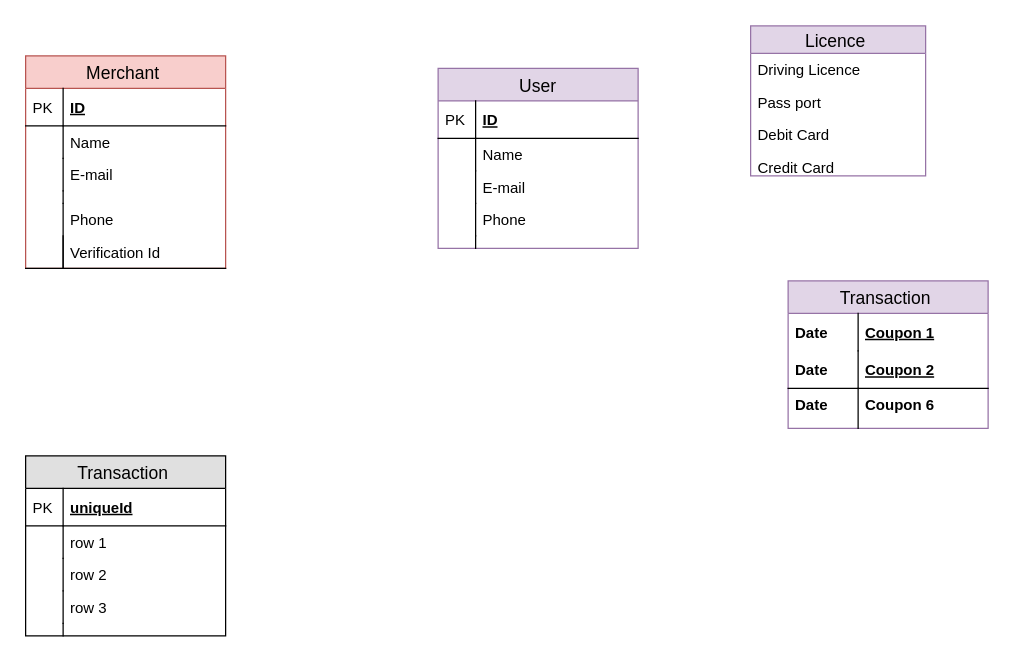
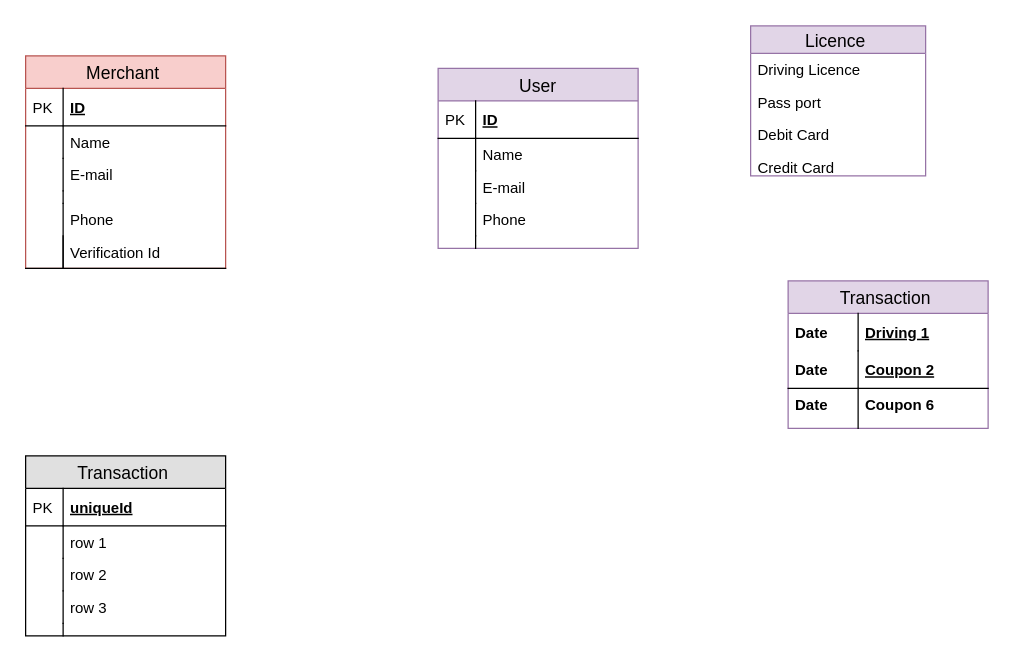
- <mxCell id="32" value="Coupon 1" style="shape=partialRectangle;top=0;left=0;right=0;bottom=0;align=left;verticalAlign=middle;fillColor=none;spacingLeft=60;spacingRight=4;overflow=hidden;rotatable=0;points=[[0,0.5],[1,0.5]];portConstraint=eastwest;dropTarget=0;fontStyle=5;fontSize=12;" vertex="1" parent="31"><mxGeometry y="26" width="160" height="30" as="geometry" /></mxCell>
+ <mxCell id="32" value="Driving 1" style="shape=partialRectangle;top=0;left=0;right=0;bottom=0;align=left;verticalAlign=middle;fillColor=none;spacingLeft=60;spacingRight=4;overflow=hidden;rotatable=0;points=[[0,0.5],[1,0.5]];portConstraint=eastwest;dropTarget=0;fontStyle=5;fontSize=12;" vertex="1" parent="31"><mxGeometry y="26" width="160" height="30" as="geometry" /></mxCell>
